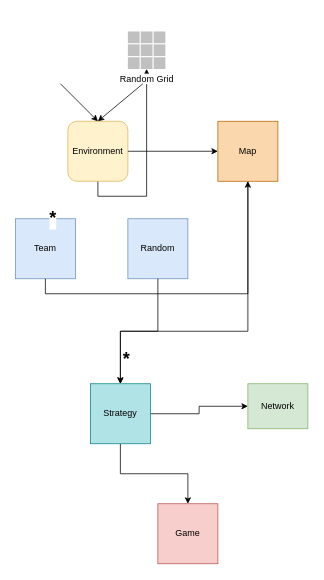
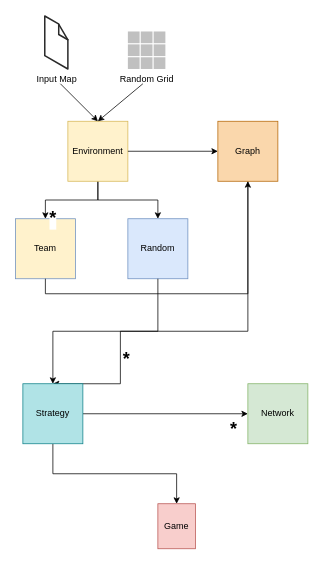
+ <mxCell id="11" value="Input Map" style="verticalLabelPosition=bottom;html=1;verticalAlign=top;strokeWidth=1;align=center;outlineConnect=0;dashed=0;outlineConnect=0;shape=mxgraph.aws3d.file;aspect=fixed;strokeColor=#292929;" parent="10" vertex="1"><mxGeometry width="30.8" height="70.6" as="geometry" /></mxCell>
- <mxCell id="7" value="Environment" style="whiteSpace=wrap;html=1;aspect=fixed;fillColor=#fff2cc;strokeColor=#d6b656;rounded=1;" parent="1" vertex="1"><mxGeometry x="90" y="161" width="80" height="80" as="geometry" /></mxCell>
+ <mxCell id="7" value="Environment" style="whiteSpace=wrap;html=1;aspect=fixed;fillColor=#fff2cc;strokeColor=#d6b656;" parent="1" vertex="1"><mxGeometry x="90" y="161" width="80" height="80" as="geometry" /></mxCell>
- <mxCell id="9" value="Map" style="whiteSpace=wrap;html=1;aspect=fixed;fillColor=#fad7ac;strokeColor=#b46504;" parent="1" vertex="1"><mxGeometry x="290" y="161" width="80" height="80" as="geometry" /></mxCell>
+ <mxCell id="9" value="Graph" style="whiteSpace=wrap;html=1;aspect=fixed;fillColor=#fad7ac;strokeColor=#b46504;" parent="1" vertex="1"><mxGeometry x="290" y="161" width="80" height="80" as="geometry" /></mxCell>
- <mxCell id="6" style="edgeStyle=orthogonalEdgeStyle;rounded=0;orthogonalLoop=1;jettySize=auto;html=1;exitX=0.5;exitY=1;exitDx=0;exitDy=0;" parent="1" source="7" target="14" edge="1"><mxGeometry relative="1" as="geometry" /></mxCell>
+ <mxCell id="6" style="edgeStyle=orthogonalEdgeStyle;rounded=0;orthogonalLoop=1;jettySize=auto;html=1;exitX=0.5;exitY=1;exitDx=0;exitDy=0;" parent="1" source="7" target="21" edge="1"><mxGeometry relative="1" as="geometry" /></mxCell>
+ <mxCell id="4" style="edgeStyle=orthogonalEdgeStyle;rounded=0;orthogonalLoop=1;jettySize=auto;html=1;exitX=0.5;exitY=1;exitDx=0;exitDy=0;entryX=0.5;entryY=0;entryDx=0;entryDy=0;" parent="1" source="7" target="18" edge="1"><mxGeometry relative="1" as="geometry"><Array as="points"><mxPoint x="130" y="266" /><mxPoint x="60" y="266" /></Array></mxGeometry></mxCell>
+ <mxCell id="5" value="&lt;b style=&quot;font-size: 24px&quot;&gt;*&lt;/b&gt;" style="edgeLabel;html=1;align=center;verticalAlign=middle;resizable=0;points=[];" parent="4" vertex="1" connectable="0"><mxGeometry x="0.372" y="3" relative="1" as="geometry"><mxPoint x="237.41" y="302.06" as="offset" /></mxGeometry></mxCell>
- <mxCell id="18" value="Team" style="whiteSpace=wrap;html=1;aspect=fixed;fillColor=#dae8fc;strokeColor=#6c8ebf;" parent="17" vertex="1"><mxGeometry width="80" height="80" as="geometry" /></mxCell>
+ <mxCell id="18" value="Team" style="whiteSpace=wrap;html=1;aspect=fixed;fillColor=#fff2cc;strokeColor=#6c8ebf;" parent="17" vertex="1"><mxGeometry width="80" height="80" as="geometry" /></mxCell>
- <mxCell id="3" value="Network" style="whiteSpace=wrap;html=1;aspect=fixed;fillColor=#d5e8d4;strokeColor=#82b366;" parent="1" vertex="1"><mxGeometry x="330" y="511" width="80" height="60" as="geometry" /></mxCell>
+ <mxCell id="3" value="Network" style="whiteSpace=wrap;html=1;aspect=fixed;fillColor=#d5e8d4;strokeColor=#82b366;" parent="1" vertex="1"><mxGeometry x="330" y="511" width="80" height="80" as="geometry" /></mxCell>
- <mxCell id="25" value="Strategy" style="whiteSpace=wrap;html=1;aspect=fixed;fillColor=#b0e3e6;strokeColor=#0e8088;" parent="1" vertex="1"><mxGeometry x="120" y="511" width="80" height="80" as="geometry" /></mxCell>
+ <mxCell id="25" value="Strategy" style="whiteSpace=wrap;html=1;aspect=fixed;fillColor=#b0e3e6;strokeColor=#0e8088;" parent="1" vertex="1"><mxGeometry x="30" y="511" width="80" height="80" as="geometry" /></mxCell>
- <mxCell id="2" value="Game" style="whiteSpace=wrap;html=1;aspect=fixed;fillColor=#f8cecc;strokeColor=#b85450;" parent="1" vertex="1"><mxGeometry x="210" y="671" width="80" height="80" as="geometry" /></mxCell>
+ <mxCell id="2" value="Game" style="whiteSpace=wrap;html=1;aspect=fixed;fillColor=#f8cecc;strokeColor=#b85450;" parent="1" vertex="1"><mxGeometry x="210" y="671" width="50" height="60" as="geometry" /></mxCell>
